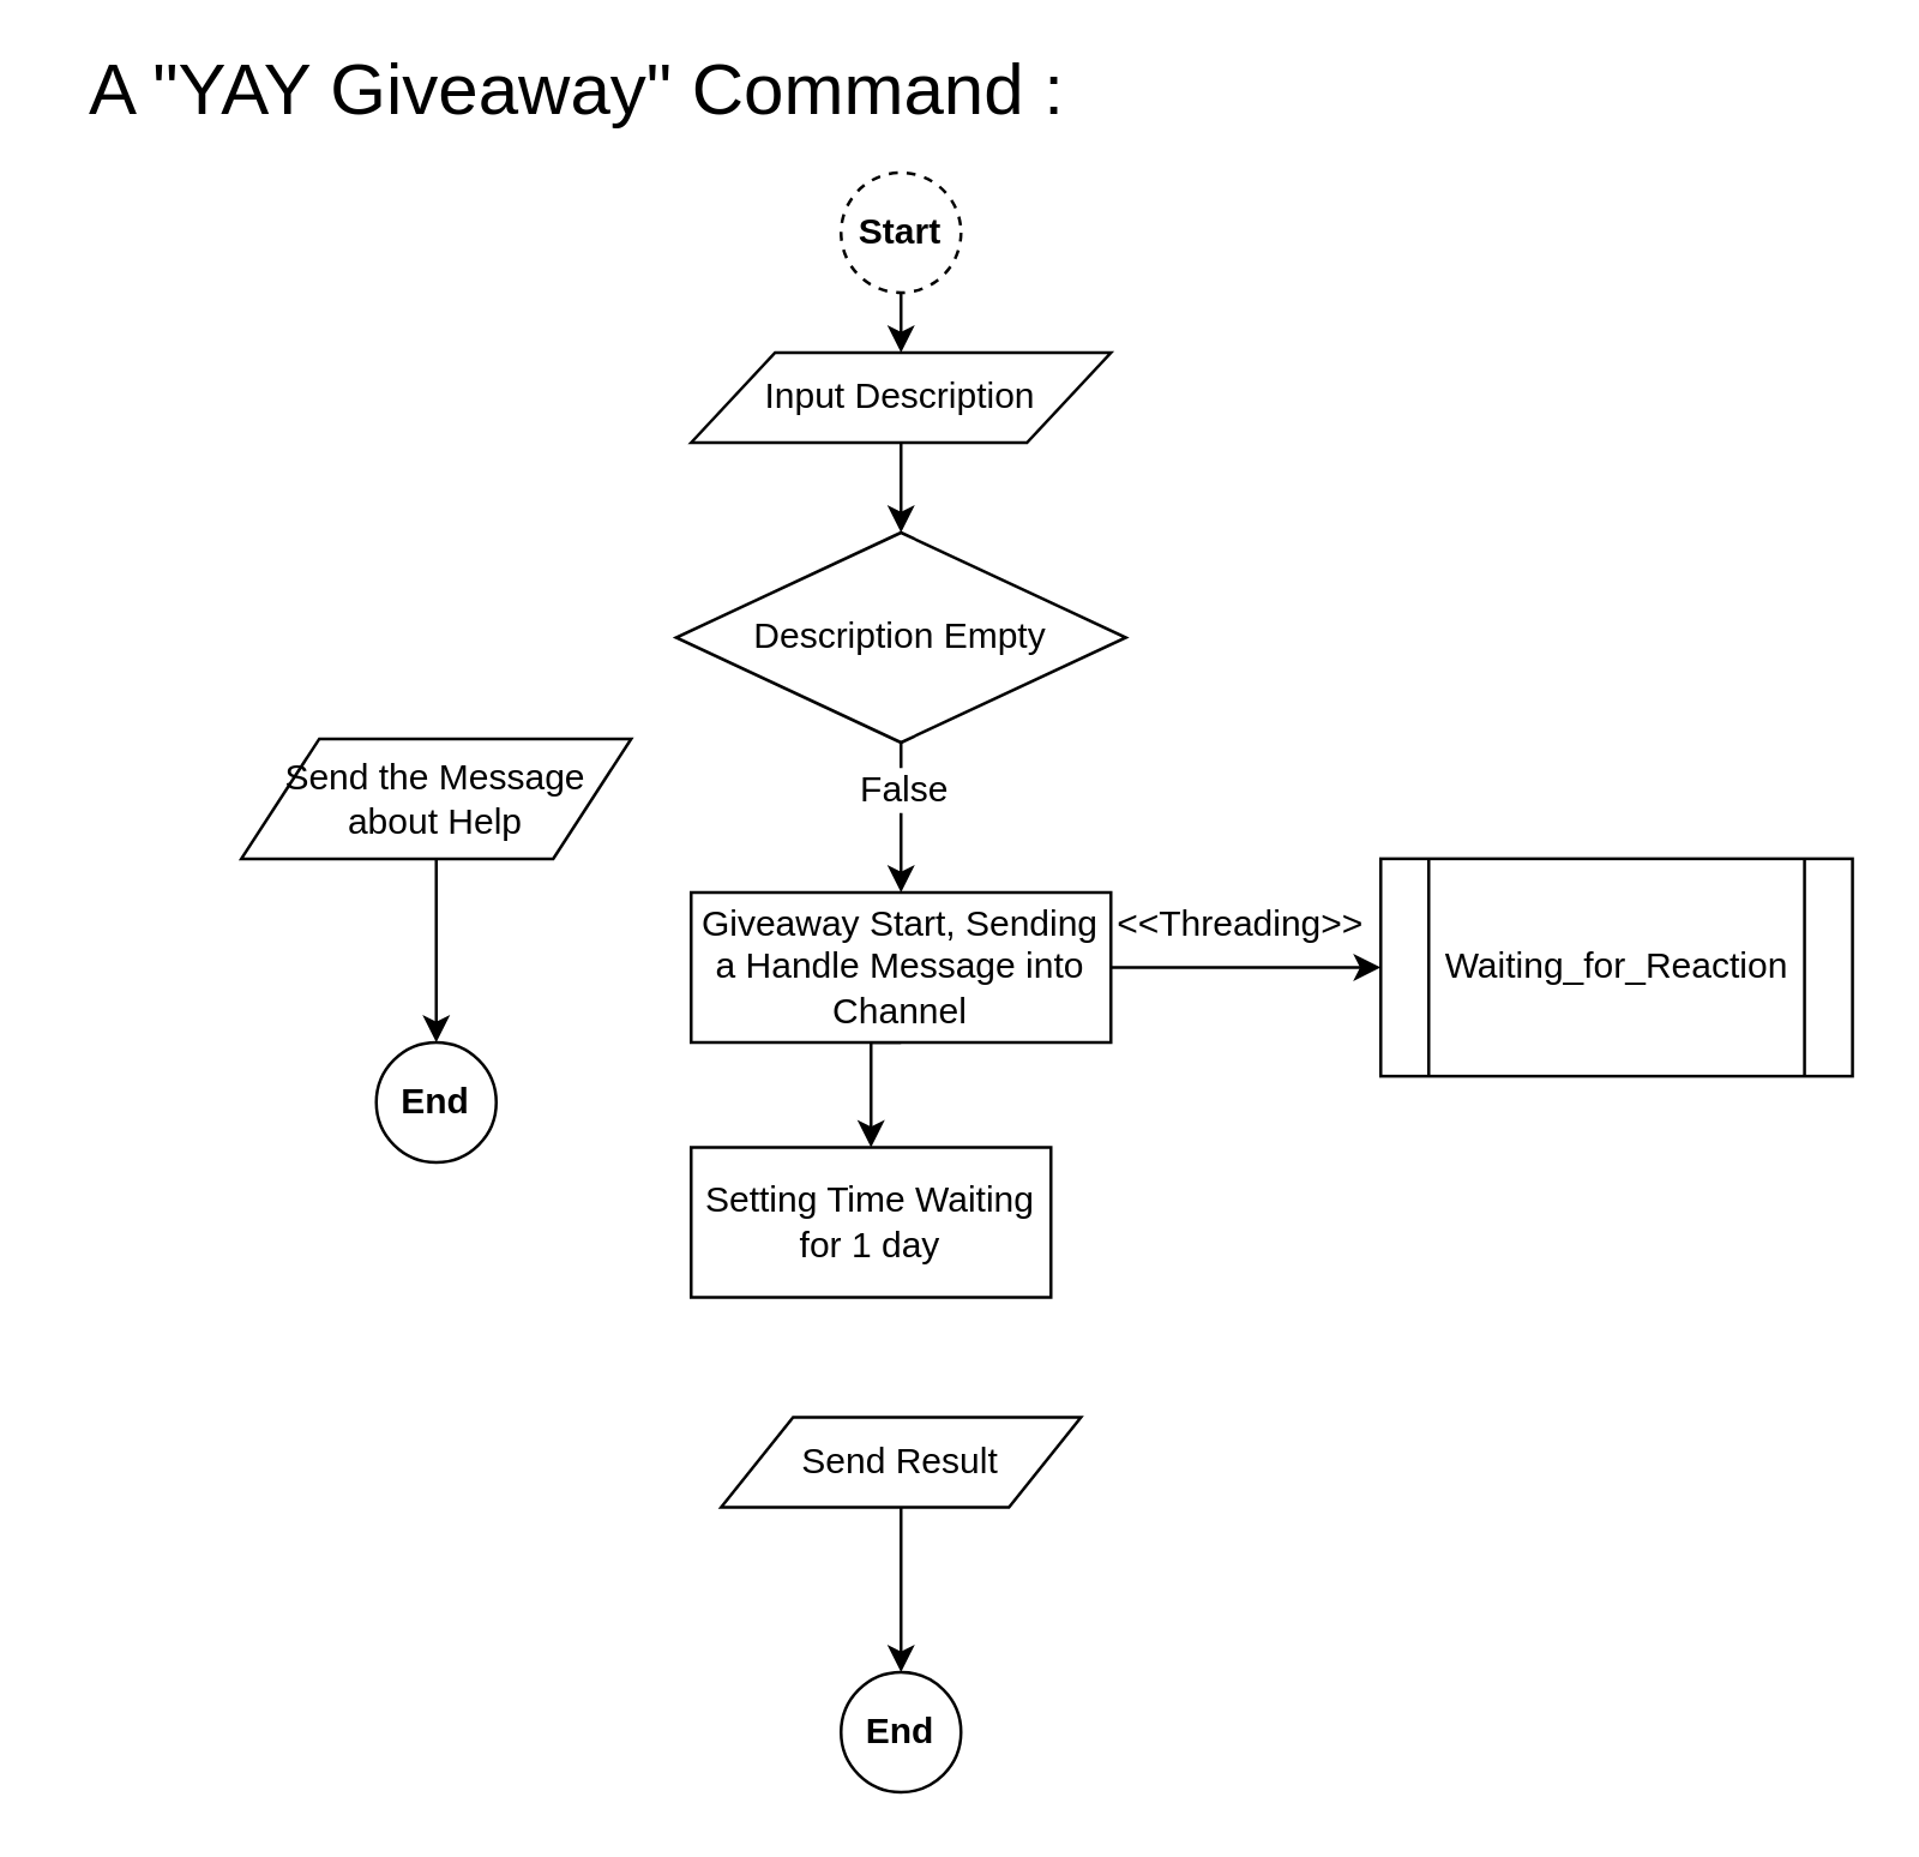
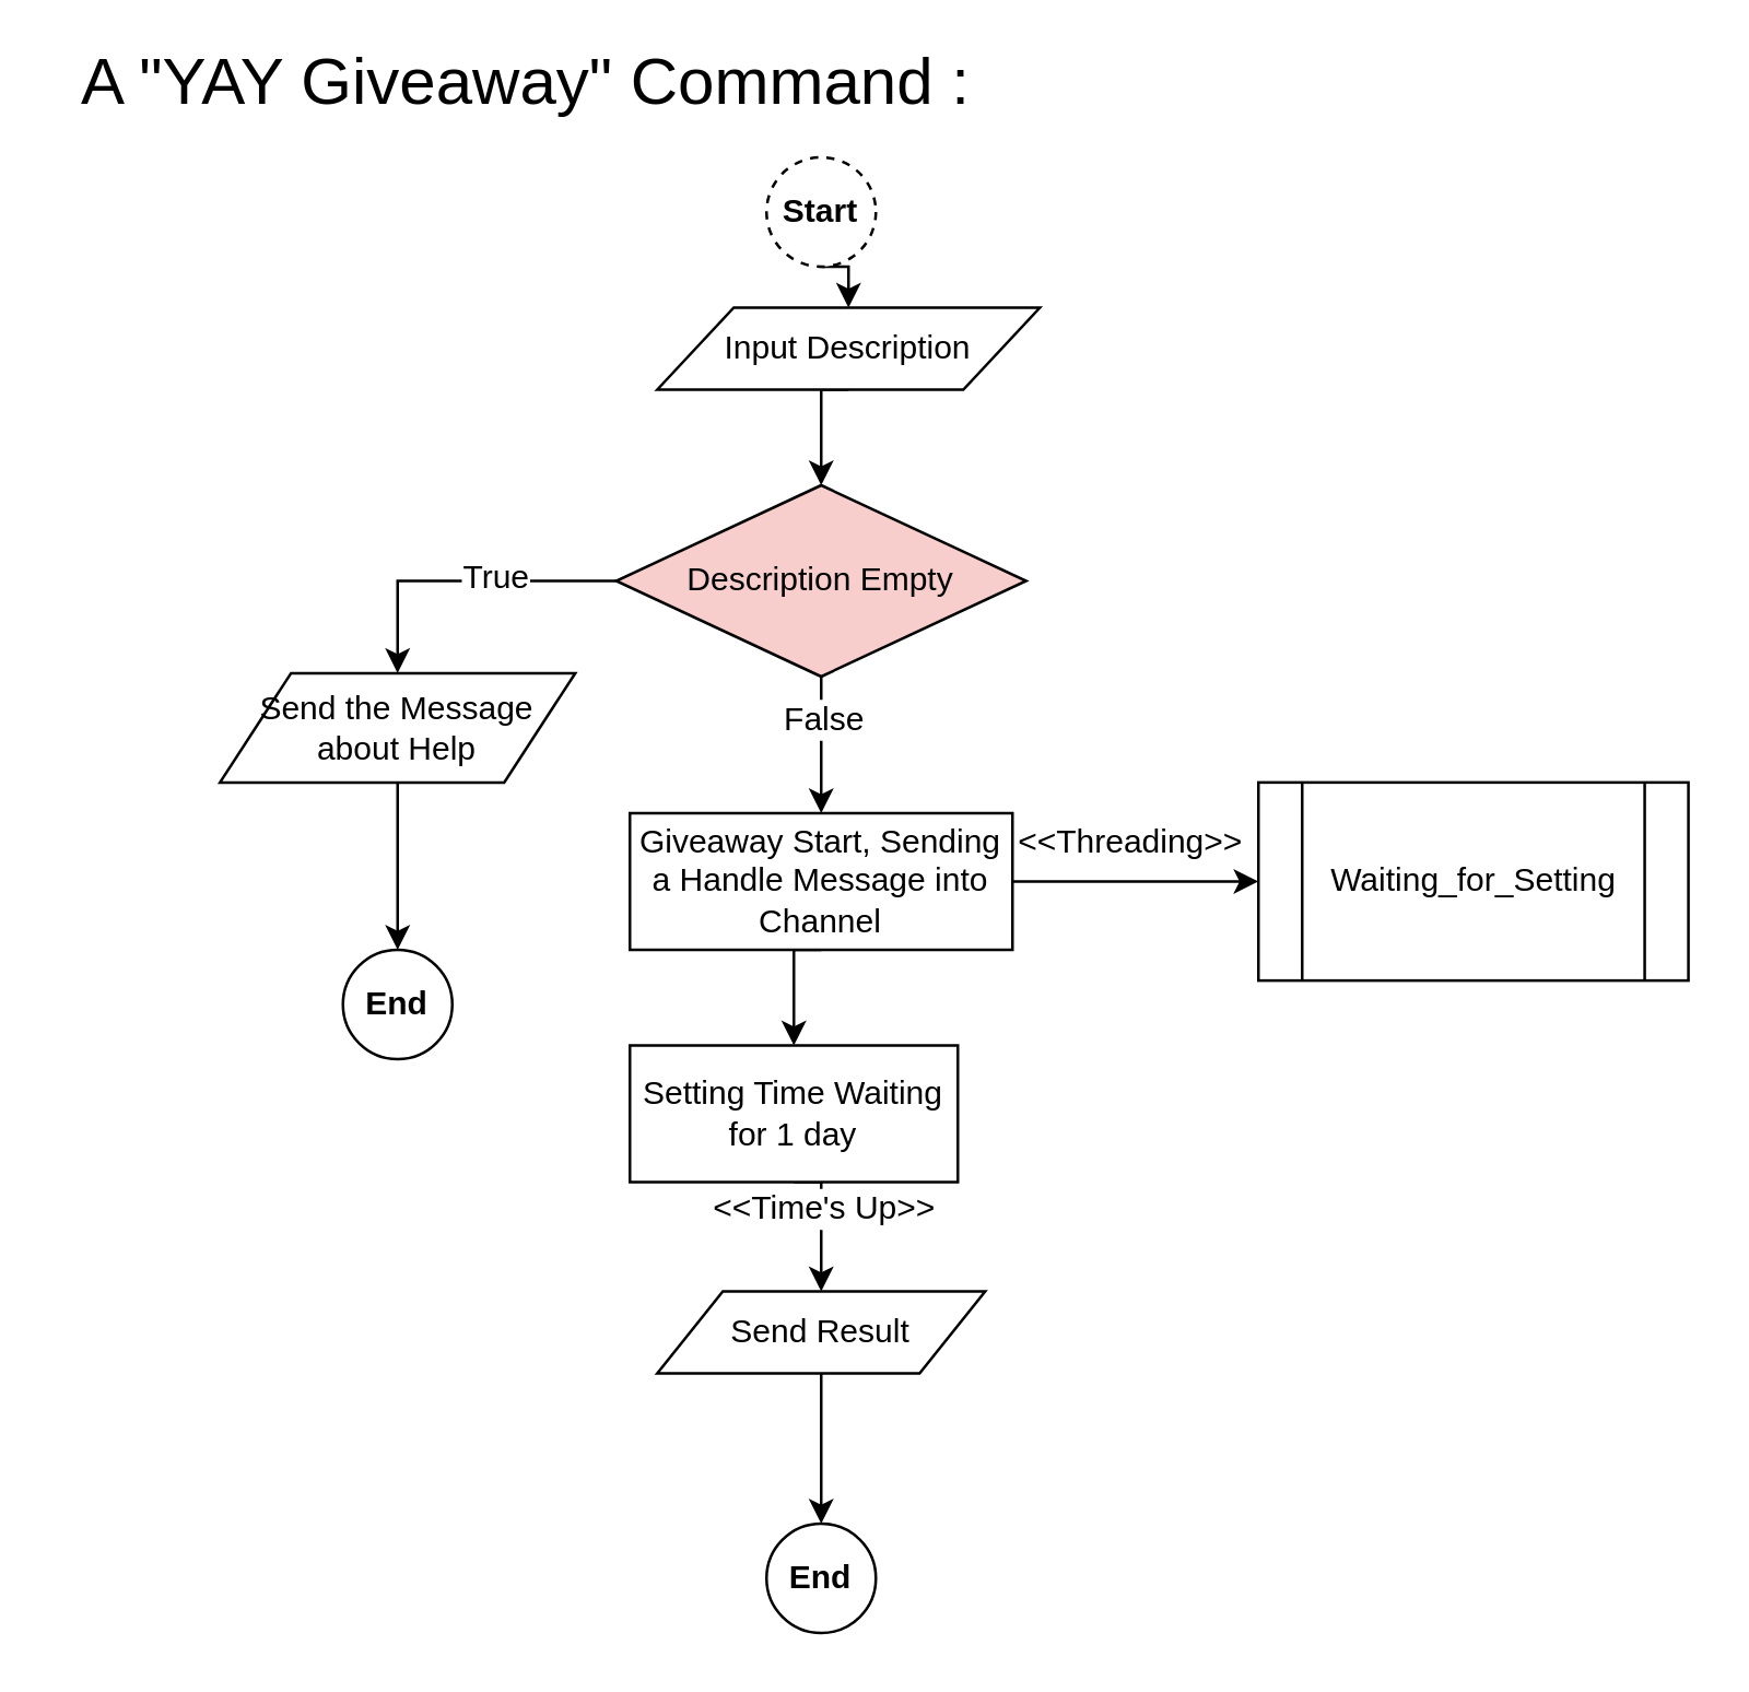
- <mxCell id="6" value="Input Description" style="shape=parallelogram;perimeter=parallelogramPerimeter;whiteSpace=wrap;html=1;" vertex="1" parent="1"><mxGeometry x="230" y="117" width="140" height="30" as="geometry" /></mxCell>
+ <mxCell id="6" value="Input Description" style="shape=parallelogram;perimeter=parallelogramPerimeter;whiteSpace=wrap;html=1;" vertex="1" parent="1"><mxGeometry x="240" y="112" width="140" height="30" as="geometry" /></mxCell>
+ <mxCell id="7" style="edgeStyle=orthogonalEdgeStyle;rounded=0;orthogonalLoop=1;jettySize=auto;html=1;exitX=0;exitY=0.5;exitDx=0;exitDy=0;entryX=0.5;entryY=0;entryDx=0;entryDy=0;" edge="1" parent="1" source="11" target="24"><mxGeometry relative="1" as="geometry"><mxPoint x="160" y="237" as="targetPoint" /></mxGeometry></mxCell>
+ <mxCell id="8" value="True" style="text;html=1;align=center;verticalAlign=middle;resizable=0;points=[];labelBackgroundColor=#ffffff;" vertex="1" connectable="0" parent="7"><mxGeometry x="-0.213" y="-2" relative="1" as="geometry"><mxPoint as="offset" /></mxGeometry></mxCell>
- <mxCell id="11" value="Description Empty" style="rhombus;whiteSpace=wrap;html=1;" vertex="1" parent="1"><mxGeometry x="225" y="177" width="150" height="70" as="geometry" /></mxCell>
+ <mxCell id="11" value="Description Empty" style="rhombus;whiteSpace=wrap;html=1;fillColor=#f8cecc;" vertex="1" parent="1"><mxGeometry x="225" y="177" width="150" height="70" as="geometry" /></mxCell>
- <mxCell id="18" value="Waiting_for_Reaction" style="shape=process;whiteSpace=wrap;html=1;backgroundOutline=1;" vertex="1" parent="1"><mxGeometry x="460" y="285.75" width="157.33" height="72.5" as="geometry" /></mxCell>
+ <mxCell id="18" value="Waiting_for_Setting" style="shape=process;whiteSpace=wrap;html=1;backgroundOutline=1;" vertex="1" parent="1"><mxGeometry x="460" y="285.75" width="157.33" height="72.5" as="geometry" /></mxCell>
+ <mxCell id="19" style="edgeStyle=orthogonalEdgeStyle;rounded=0;orthogonalLoop=1;jettySize=auto;html=1;exitX=0.5;exitY=1;exitDx=0;exitDy=0;entryX=0.5;entryY=0;entryDx=0;entryDy=0;" edge="1" parent="1" source="21" target="23"><mxGeometry relative="1" as="geometry"><Array as="points"><mxPoint x="300" y="457" /><mxPoint x="300" y="457" /></Array></mxGeometry></mxCell>
+ <mxCell id="20" value="&amp;lt;&amp;lt;Time's Up&amp;gt;&amp;gt;" style="text;html=1;align=center;verticalAlign=middle;resizable=0;points=[];labelBackgroundColor=#ffffff;" vertex="1" connectable="0" parent="19"><mxGeometry x="-0.238" relative="1" as="geometry"><mxPoint as="offset" /></mxGeometry></mxCell>
